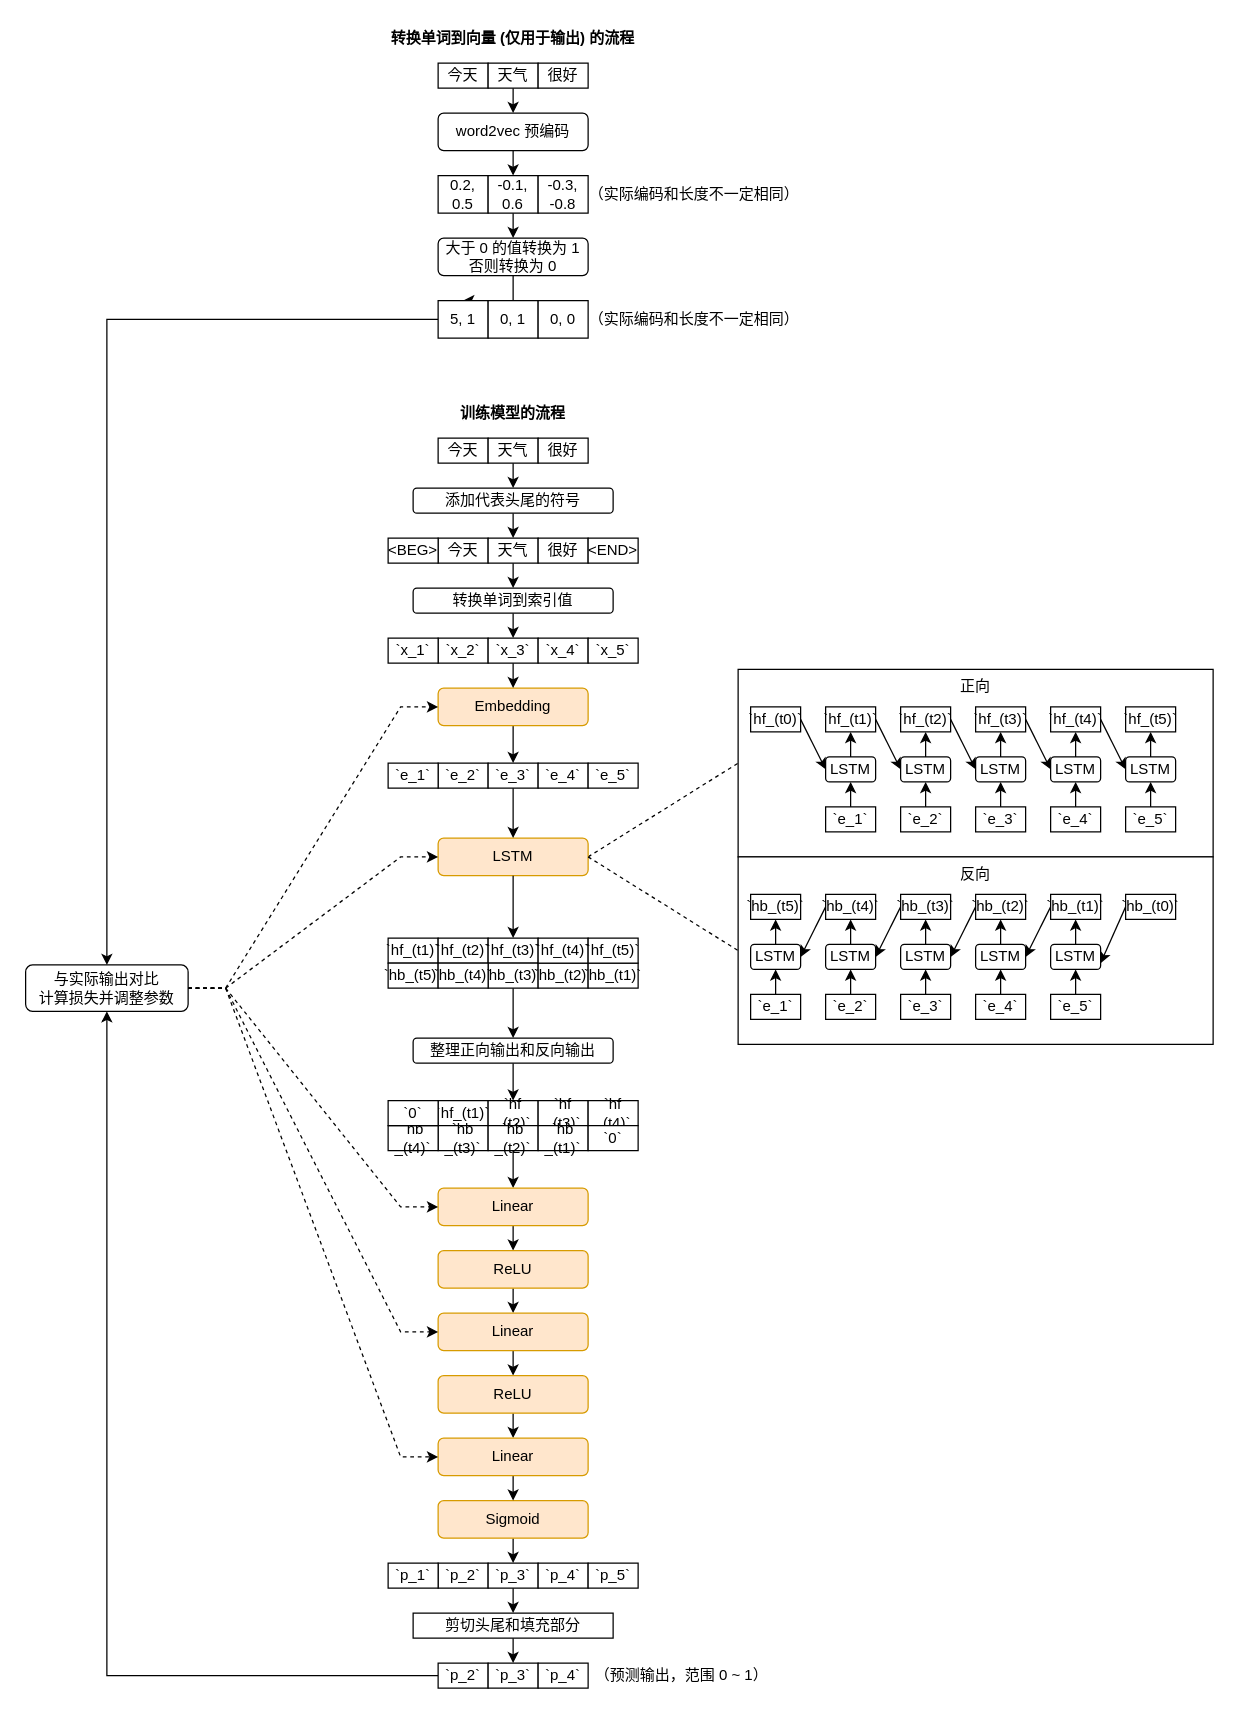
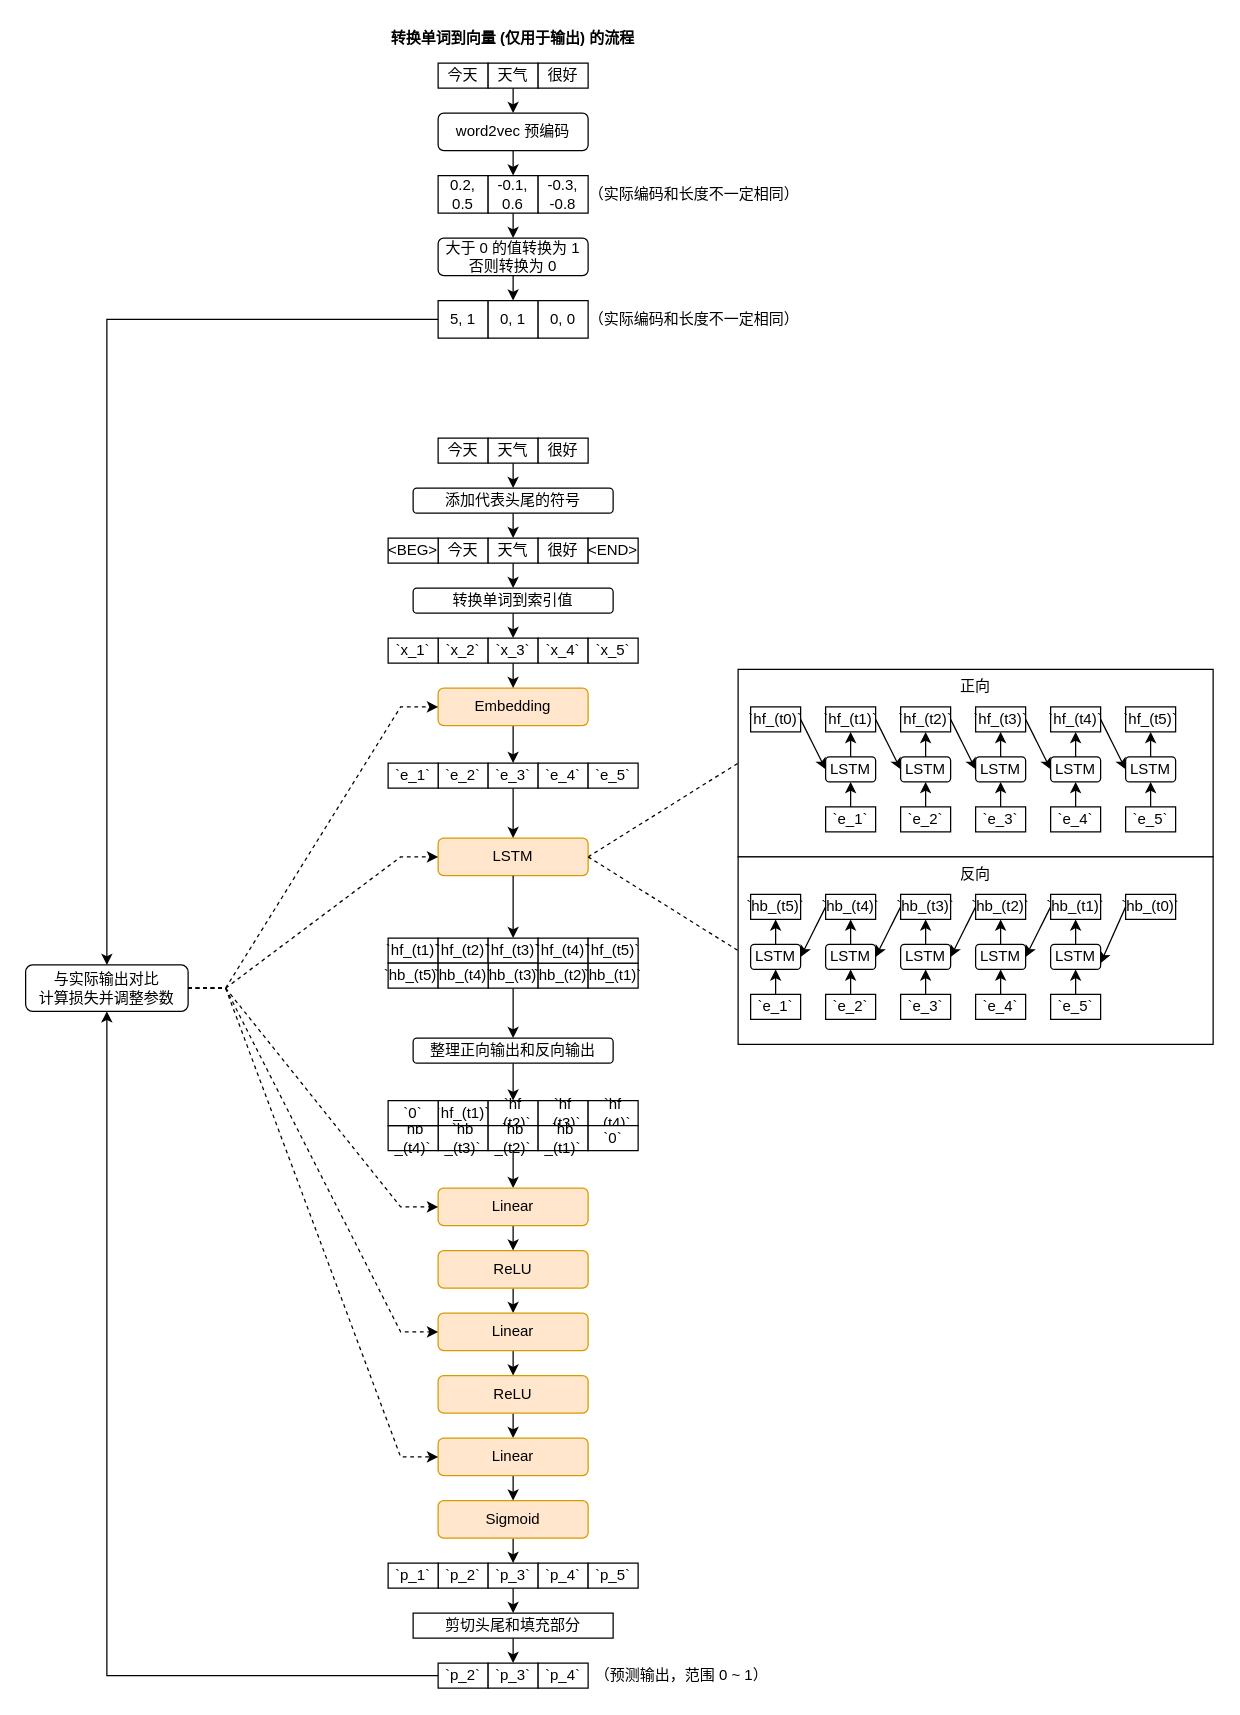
- <mxCell id="14" style="edgeStyle=orthogonalEdgeStyle;rounded=0;orthogonalLoop=1;jettySize=auto;html=1;exitX=0.5;exitY=1;exitDx=0;exitDy=0;" parent="1" source="15" target="17" edge="1"><mxGeometry relative="1" as="geometry" /></mxCell>
+ <mxCell id="14" style="edgeStyle=orthogonalEdgeStyle;rounded=0;orthogonalLoop=1;jettySize=auto;html=1;exitX=0.5;exitY=1;exitDx=0;exitDy=0;entryX=0.5;entryY=0;entryDx=0;entryDy=0;" parent="1" source="15" target="18" edge="1"><mxGeometry relative="1" as="geometry" /></mxCell>
- <mxCell id="20" value="训练模型的流程" style="text;html=1;strokeColor=none;fillColor=none;align=center;verticalAlign=middle;whiteSpace=wrap;rounded=0;fontStyle=1" parent="1" vertex="1"><mxGeometry x="335" y="320" width="150" height="20" as="geometry" /></mxCell>
